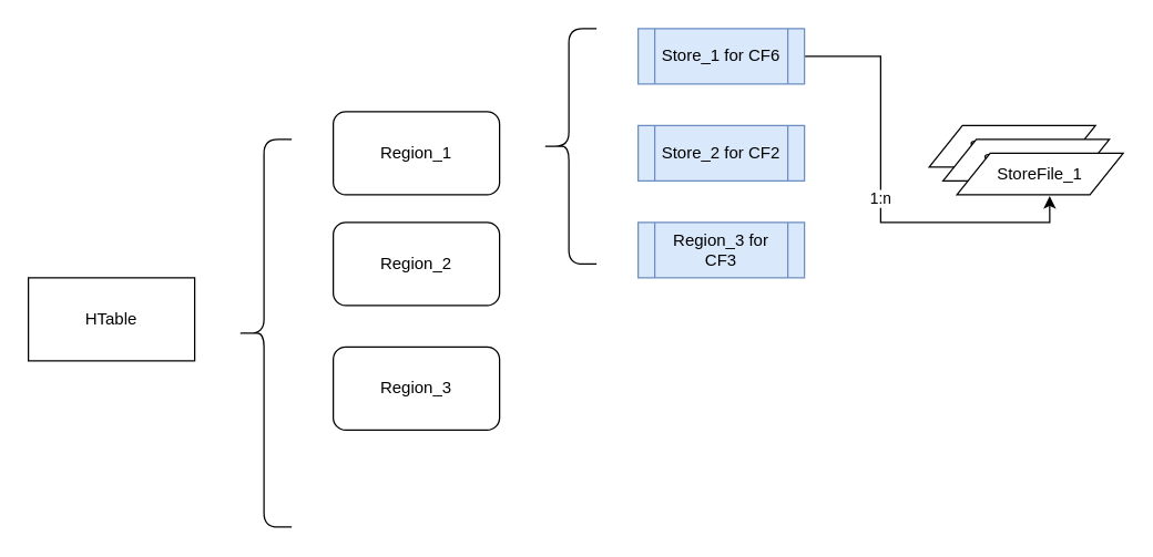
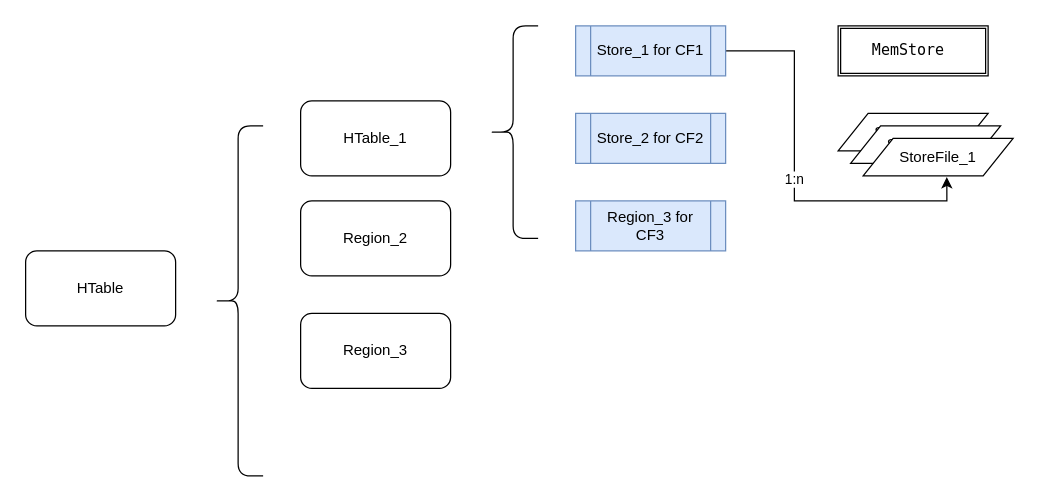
- <mxCell id="8" value="Store_1 for CF6" style="shape=process;whiteSpace=wrap;html=1;backgroundOutline=1;fillColor=#dae8fc;strokeColor=#6c8ebf;" vertex="1" parent="1"><mxGeometry x="460" y="20" width="120" height="40" as="geometry" /></mxCell>
+ <mxCell id="8" value="Store_1 for CF1" style="shape=process;whiteSpace=wrap;html=1;backgroundOutline=1;fillColor=#dae8fc;strokeColor=#6c8ebf;" vertex="1" parent="1"><mxGeometry x="460" y="20" width="120" height="40" as="geometry" /></mxCell>
+ <mxCell id="12" value="&lt;pre&gt;MemStore &lt;/pre&gt;" style="shape=ext;double=1;rounded=0;whiteSpace=wrap;html=1;" vertex="1" parent="1"><mxGeometry x="670" y="20" width="120" height="40" as="geometry" /></mxCell>
- <mxCell id="3" value="Region_1" style="rounded=1;whiteSpace=wrap;html=1;" vertex="1" parent="1"><mxGeometry x="240" y="80" width="120" height="60" as="geometry" /></mxCell>
+ <mxCell id="3" value="HTable_1" style="rounded=1;whiteSpace=wrap;html=1;" vertex="1" parent="1"><mxGeometry x="240" y="80" width="120" height="60" as="geometry" /></mxCell>
- <mxCell id="2" value="HTable" style="rounded=0;whiteSpace=wrap;html=1;" parent="1" vertex="1"><mxGeometry x="20" y="200" width="120" height="60" as="geometry" /></mxCell>
+ <mxCell id="2" value="HTable" style="whiteSpace=wrap;html=1;rounded=1;" parent="1" vertex="1"><mxGeometry x="20" y="200" width="120" height="60" as="geometry" /></mxCell>
